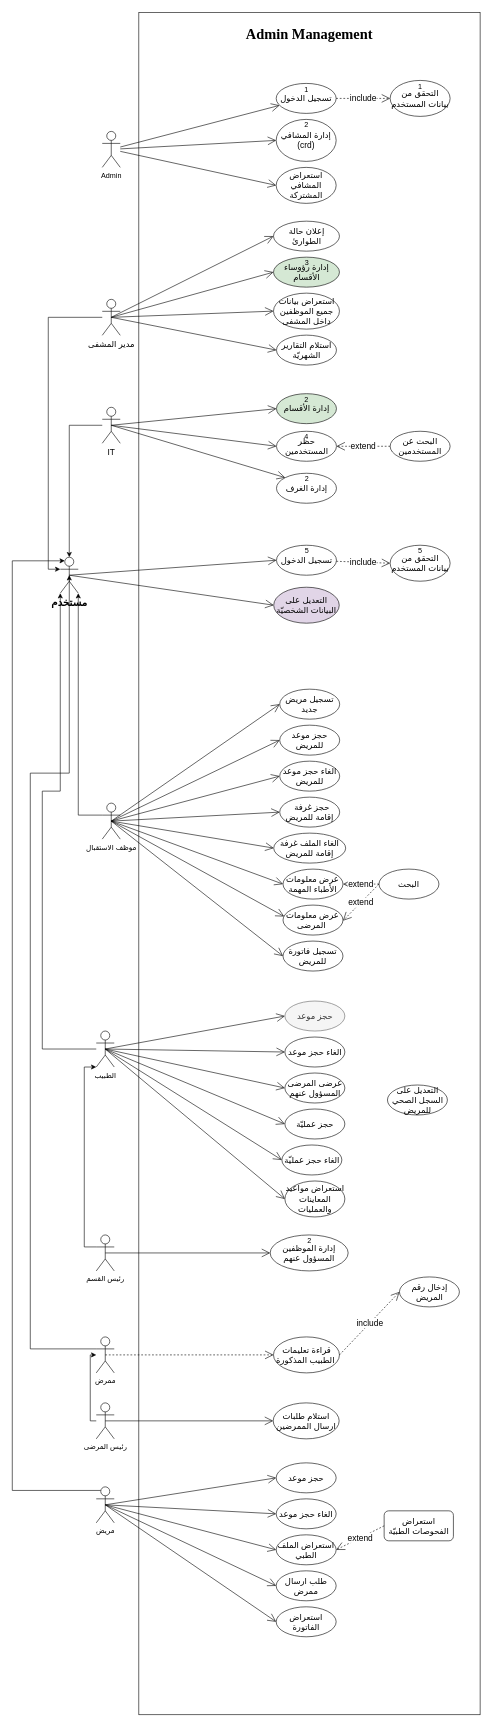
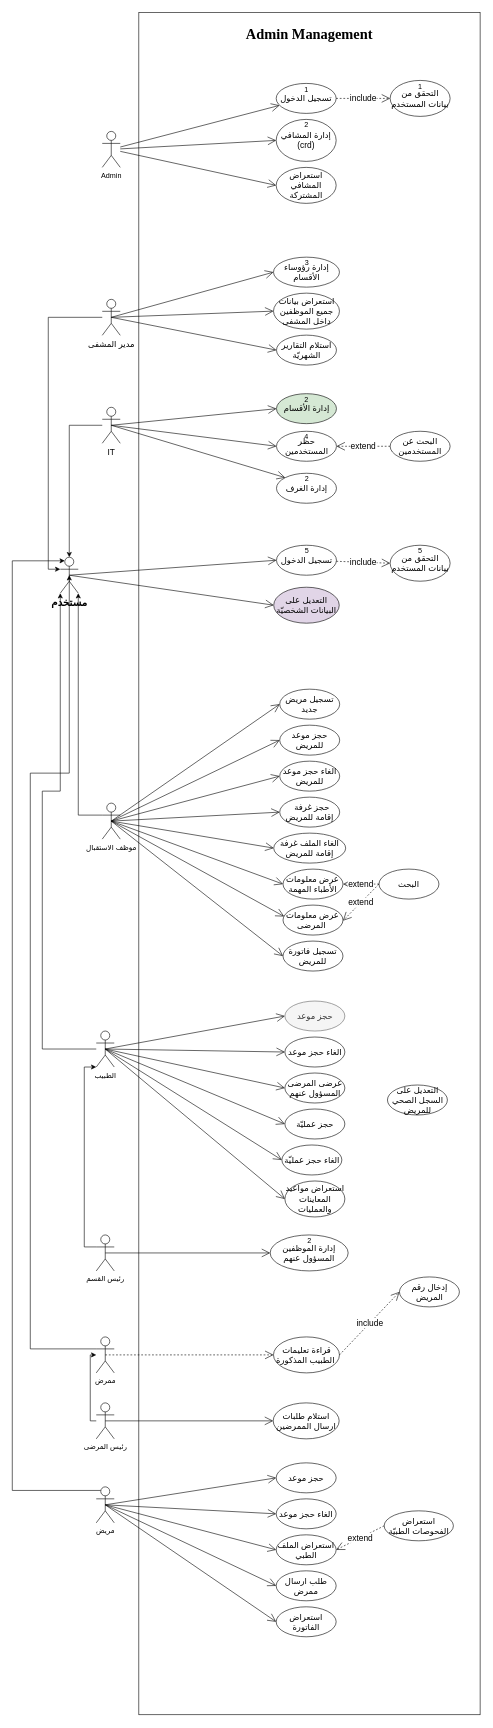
- <mxCell id="97" value="إعلان حالة الطوارئ" style="ellipse;whiteSpace=wrap;html=1;fontSize=14;" parent="1" vertex="1"><mxGeometry x="455.5" y="367.68" width="110" height="50" as="geometry" /></mxCell>
- <mxCell id="13" value="إدارة رؤوساء الأقسام" style="ellipse;whiteSpace=wrap;html=1;fontSize=14;fillColor=#d5e8d4;" parent="1" vertex="1"><mxGeometry x="455.5" y="427.68" width="110" height="50" as="geometry" /></mxCell>
+ <mxCell id="13" value="إدارة رؤوساء الأقسام" style="ellipse;whiteSpace=wrap;html=1;fontSize=14;" parent="1" vertex="1"><mxGeometry x="455.5" y="427.68" width="110" height="50" as="geometry" /></mxCell>
- <mxCell id="98" value="" style="endArrow=open;endFill=1;endSize=12;html=1;rounded=0;fontSize=14;exitX=0.5;exitY=0.5;exitDx=0;exitDy=0;exitPerimeter=0;entryX=0;entryY=0.5;entryDx=0;entryDy=0;" parent="1" source="12" target="97" edge="1"><mxGeometry width="160" relative="1" as="geometry"><mxPoint x="195" y="538" as="sourcePoint" /><mxPoint x="395" y="493" as="targetPoint" /></mxGeometry></mxCell>
- <mxCell id="76" value="استعراض الفحوصات الطبيّة" style="whiteSpace=wrap;html=1;fontSize=14;rounded=1;" parent="1" vertex="1"><mxGeometry x="640" y="2518" width="115.5" height="50" as="geometry" /></mxCell>
+ <mxCell id="76" value="استعراض الفحوصات الطبيّة" style="ellipse;whiteSpace=wrap;html=1;fontSize=14;" parent="1" vertex="1"><mxGeometry x="640" y="2518" width="115.5" height="50" as="geometry" /></mxCell>
